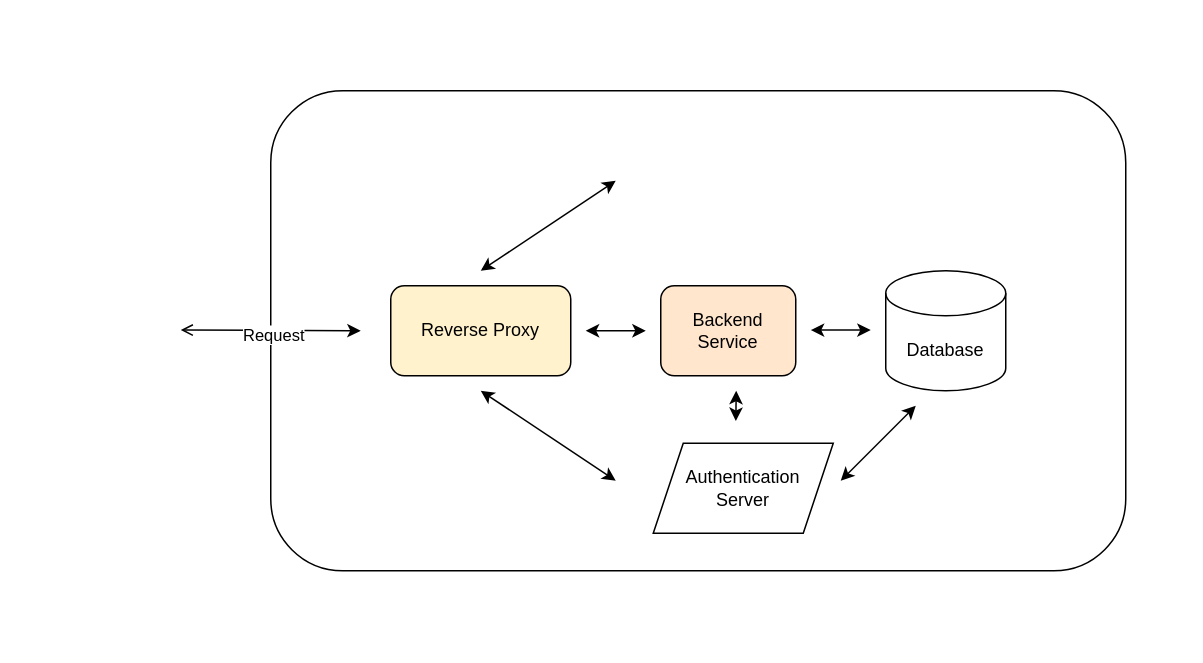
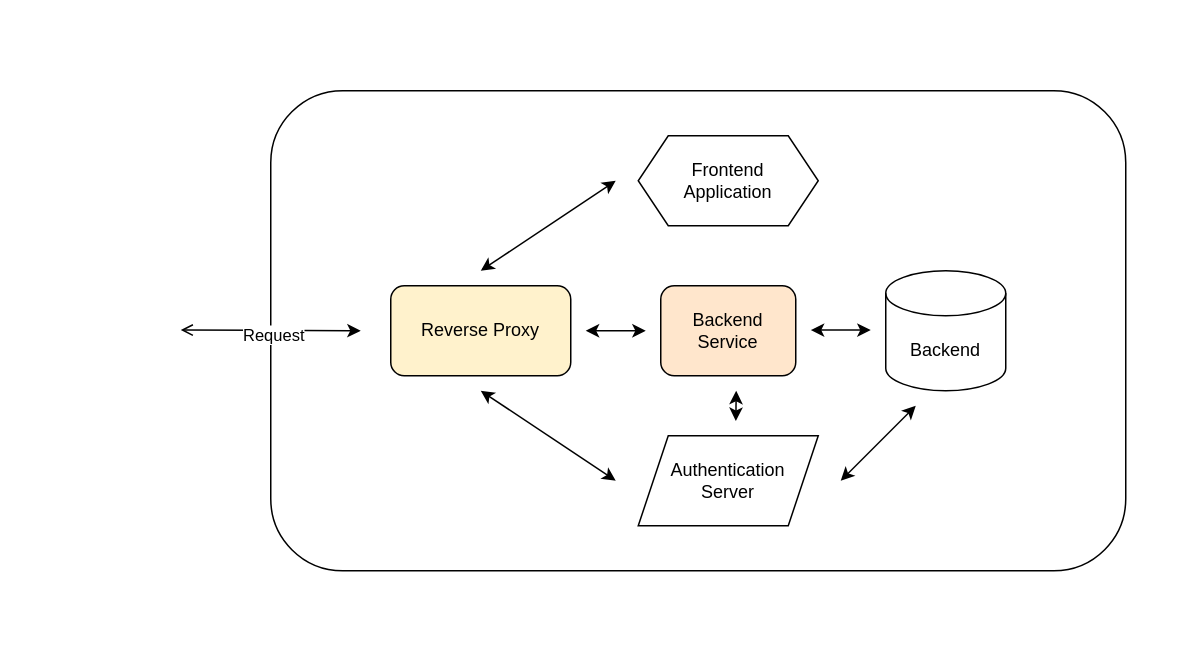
+ <mxCell id="11" value="Frontend&lt;div&gt;Application&lt;/div&gt;" style="shape=hexagon;perimeter=hexagonPerimeter2;whiteSpace=wrap;html=1;fixedSize=1;" parent="1" vertex="1"><mxGeometry x="425" y="90" width="120" height="60" as="geometry" /></mxCell>
- <mxCell id="8" value="Database" style="shape=cylinder3;whiteSpace=wrap;html=1;boundedLbl=1;backgroundOutline=1;size=15;" parent="1" vertex="1"><mxGeometry x="590" y="180" width="80" height="80" as="geometry" /></mxCell>
+ <mxCell id="8" value="Backend" style="shape=cylinder3;whiteSpace=wrap;html=1;boundedLbl=1;backgroundOutline=1;size=15;" parent="1" vertex="1"><mxGeometry x="590" y="180" width="80" height="80" as="geometry" /></mxCell>
- <mxCell id="12" value="Authentication&lt;div&gt;Server&lt;/div&gt;" style="shape=parallelogram;perimeter=parallelogramPerimeter;whiteSpace=wrap;html=1;fixedSize=1;" parent="1" vertex="1"><mxGeometry x="435" y="295" width="120" height="60" as="geometry" /></mxCell>
+ <mxCell id="12" value="Authentication&lt;div&gt;Server&lt;/div&gt;" style="shape=parallelogram;perimeter=parallelogramPerimeter;whiteSpace=wrap;html=1;fixedSize=1;" parent="1" vertex="1"><mxGeometry x="425" y="290" width="120" height="60" as="geometry" /></mxCell>
